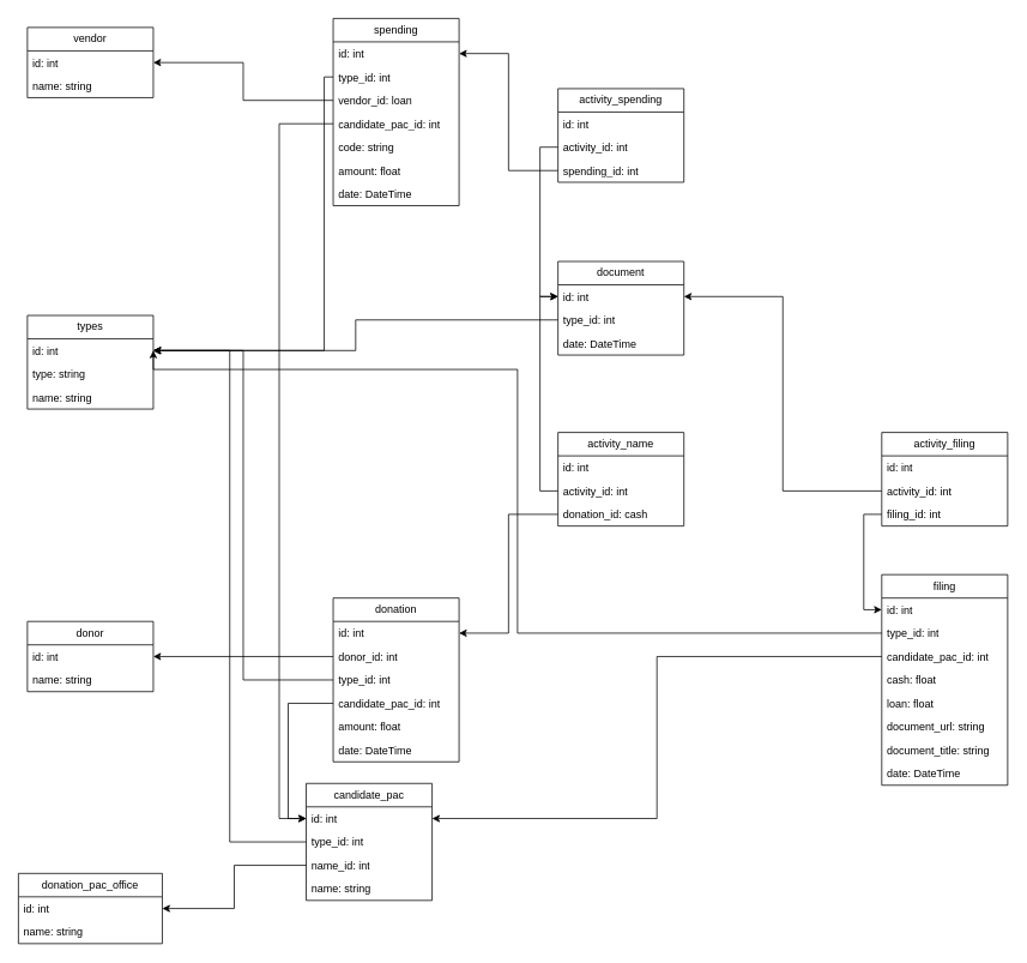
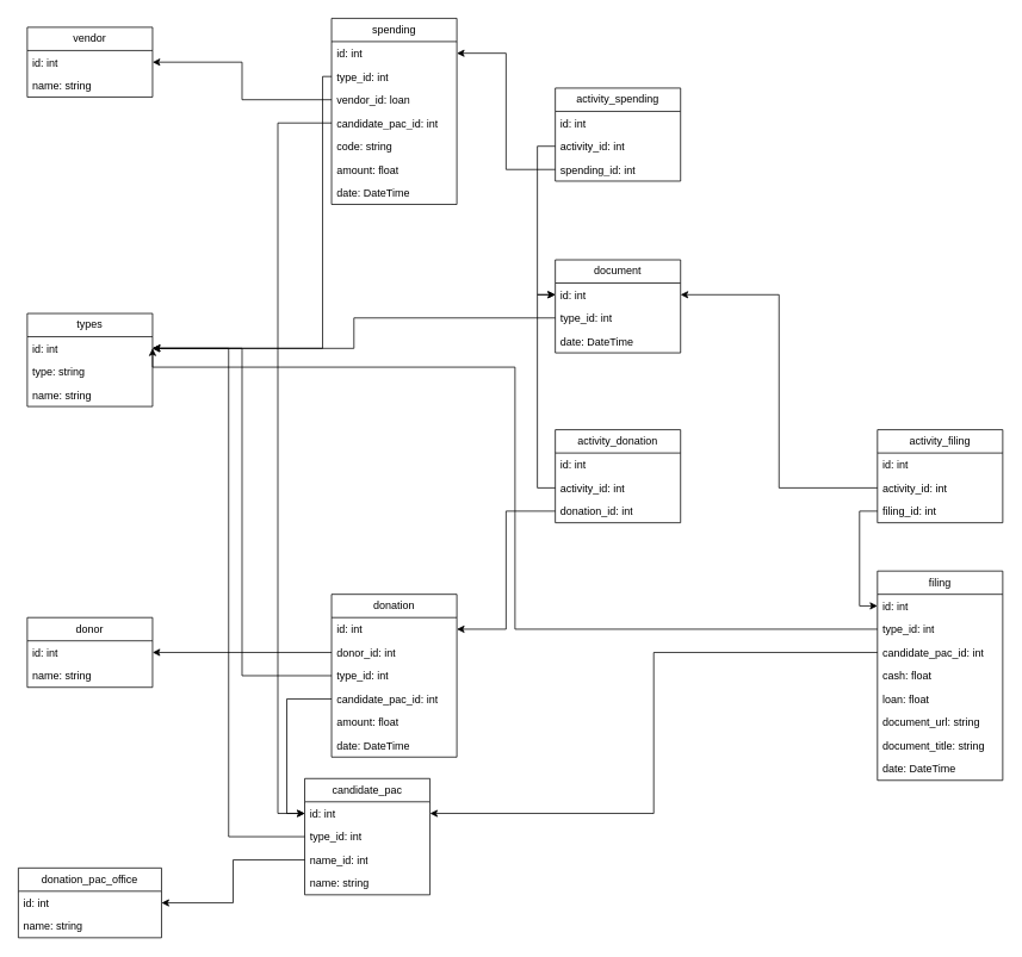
- <mxCell id="13" value="activity_name" style="swimlane;fontStyle=0;childLayout=stackLayout;horizontal=1;startSize=26;fillColor=none;horizontalStack=0;resizeParent=1;resizeParentMax=0;resizeLast=0;collapsible=1;marginBottom=0;whiteSpace=wrap;html=1;" parent="1" vertex="1"><mxGeometry x="620" y="480" width="140" height="104" as="geometry" /></mxCell>
+ <mxCell id="13" value="activity_donation" style="swimlane;fontStyle=0;childLayout=stackLayout;horizontal=1;startSize=26;fillColor=none;horizontalStack=0;resizeParent=1;resizeParentMax=0;resizeLast=0;collapsible=1;marginBottom=0;whiteSpace=wrap;html=1;" parent="1" vertex="1"><mxGeometry x="620" y="480" width="140" height="104" as="geometry" /></mxCell>
- <mxCell id="16" value="donation_id: cash" style="text;strokeColor=none;fillColor=none;align=left;verticalAlign=top;spacingLeft=4;spacingRight=4;overflow=hidden;rotatable=0;points=[[0,0.5],[1,0.5]];portConstraint=eastwest;whiteSpace=wrap;html=1;" parent="13" vertex="1"><mxGeometry y="78" width="140" height="26" as="geometry" /></mxCell>
+ <mxCell id="16" value="donation_id: int" style="text;strokeColor=none;fillColor=none;align=left;verticalAlign=top;spacingLeft=4;spacingRight=4;overflow=hidden;rotatable=0;points=[[0,0.5],[1,0.5]];portConstraint=eastwest;whiteSpace=wrap;html=1;" parent="13" vertex="1"><mxGeometry y="78" width="140" height="26" as="geometry" /></mxCell>
